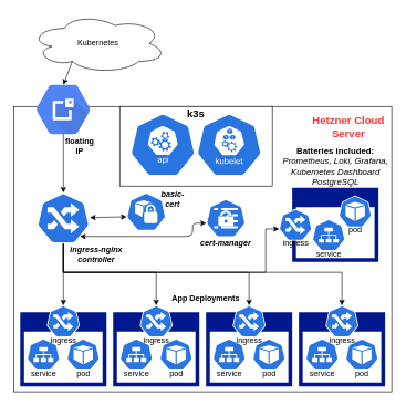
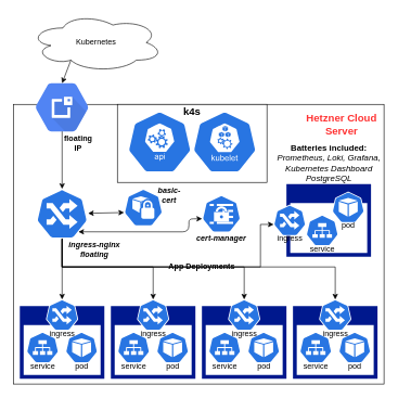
- <mxCell id="37" value="&lt;b&gt;&lt;font style=&quot;font-size: 16px&quot;&gt;k3s&lt;/font&gt;&lt;/b&gt;" style="text;html=1;strokeColor=none;fillColor=none;align=center;verticalAlign=middle;whiteSpace=wrap;rounded=0;" parent="33" vertex="1"><mxGeometry x="95" width="40" height="20" as="geometry" /></mxCell>
+ <mxCell id="37" value="&lt;b&gt;&lt;font style=&quot;font-size: 16px&quot;&gt;k4s&lt;/font&gt;&lt;/b&gt;" style="text;html=1;strokeColor=none;fillColor=none;align=center;verticalAlign=middle;whiteSpace=wrap;rounded=0;" parent="33" vertex="1"><mxGeometry x="95" width="40" height="20" as="geometry" /></mxCell>
- <mxCell id="30" value="ingress-nginx controller" style="text;html=1;strokeColor=none;fillColor=none;align=center;verticalAlign=middle;whiteSpace=wrap;rounded=0;fontStyle=3" parent="1" vertex="1"><mxGeometry x="100" y="374.3" width="90" height="20" as="geometry" /></mxCell>
+ <mxCell id="30" value="ingress-nginx floating" style="text;html=1;strokeColor=none;fillColor=none;align=center;verticalAlign=middle;whiteSpace=wrap;rounded=0;fontStyle=3" parent="1" vertex="1"><mxGeometry x="100" y="374.3" width="90" height="20" as="geometry" /></mxCell>
- <mxCell id="28" value="App Deployments" style="text;html=1;strokeColor=none;fillColor=none;align=center;verticalAlign=middle;whiteSpace=wrap;rounded=0;fontStyle=1" parent="1" vertex="1"><mxGeometry x="250" y="440" width="120" height="20" as="geometry" /></mxCell>
+ <mxCell id="28" value="App Deployments" style="text;html=1;strokeColor=none;fillColor=none;align=center;verticalAlign=middle;whiteSpace=wrap;rounded=0;fontStyle=1" parent="1" vertex="1"><mxGeometry x="250" y="400" width="120" height="20" as="geometry" /></mxCell>
